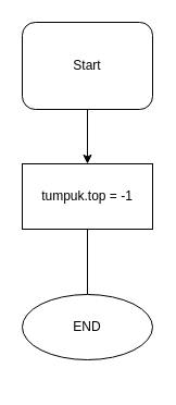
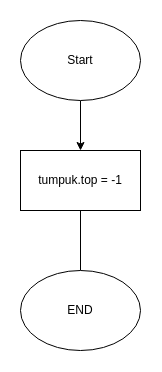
- <mxCell id="3" value="Start" style="whiteSpace=wrap;html=1;rounded=1;" vertex="1" parent="1"><mxGeometry x="20" y="20" width="120" height="80" as="geometry" /></mxCell>
+ <mxCell id="3" value="Start" style="ellipse;whiteSpace=wrap;html=1;" vertex="1" parent="1"><mxGeometry x="20" y="20" width="120" height="80" as="geometry" /></mxCell>
- <mxCell id="6" value="END" style="ellipse;whiteSpace=wrap;html=1;" vertex="1" parent="1"><mxGeometry x="20" y="270" width="120" height="60" as="geometry" /></mxCell>
+ <mxCell id="6" value="END" style="ellipse;whiteSpace=wrap;html=1;" vertex="1" parent="1"><mxGeometry x="20" y="270" width="120" height="80" as="geometry" /></mxCell>
